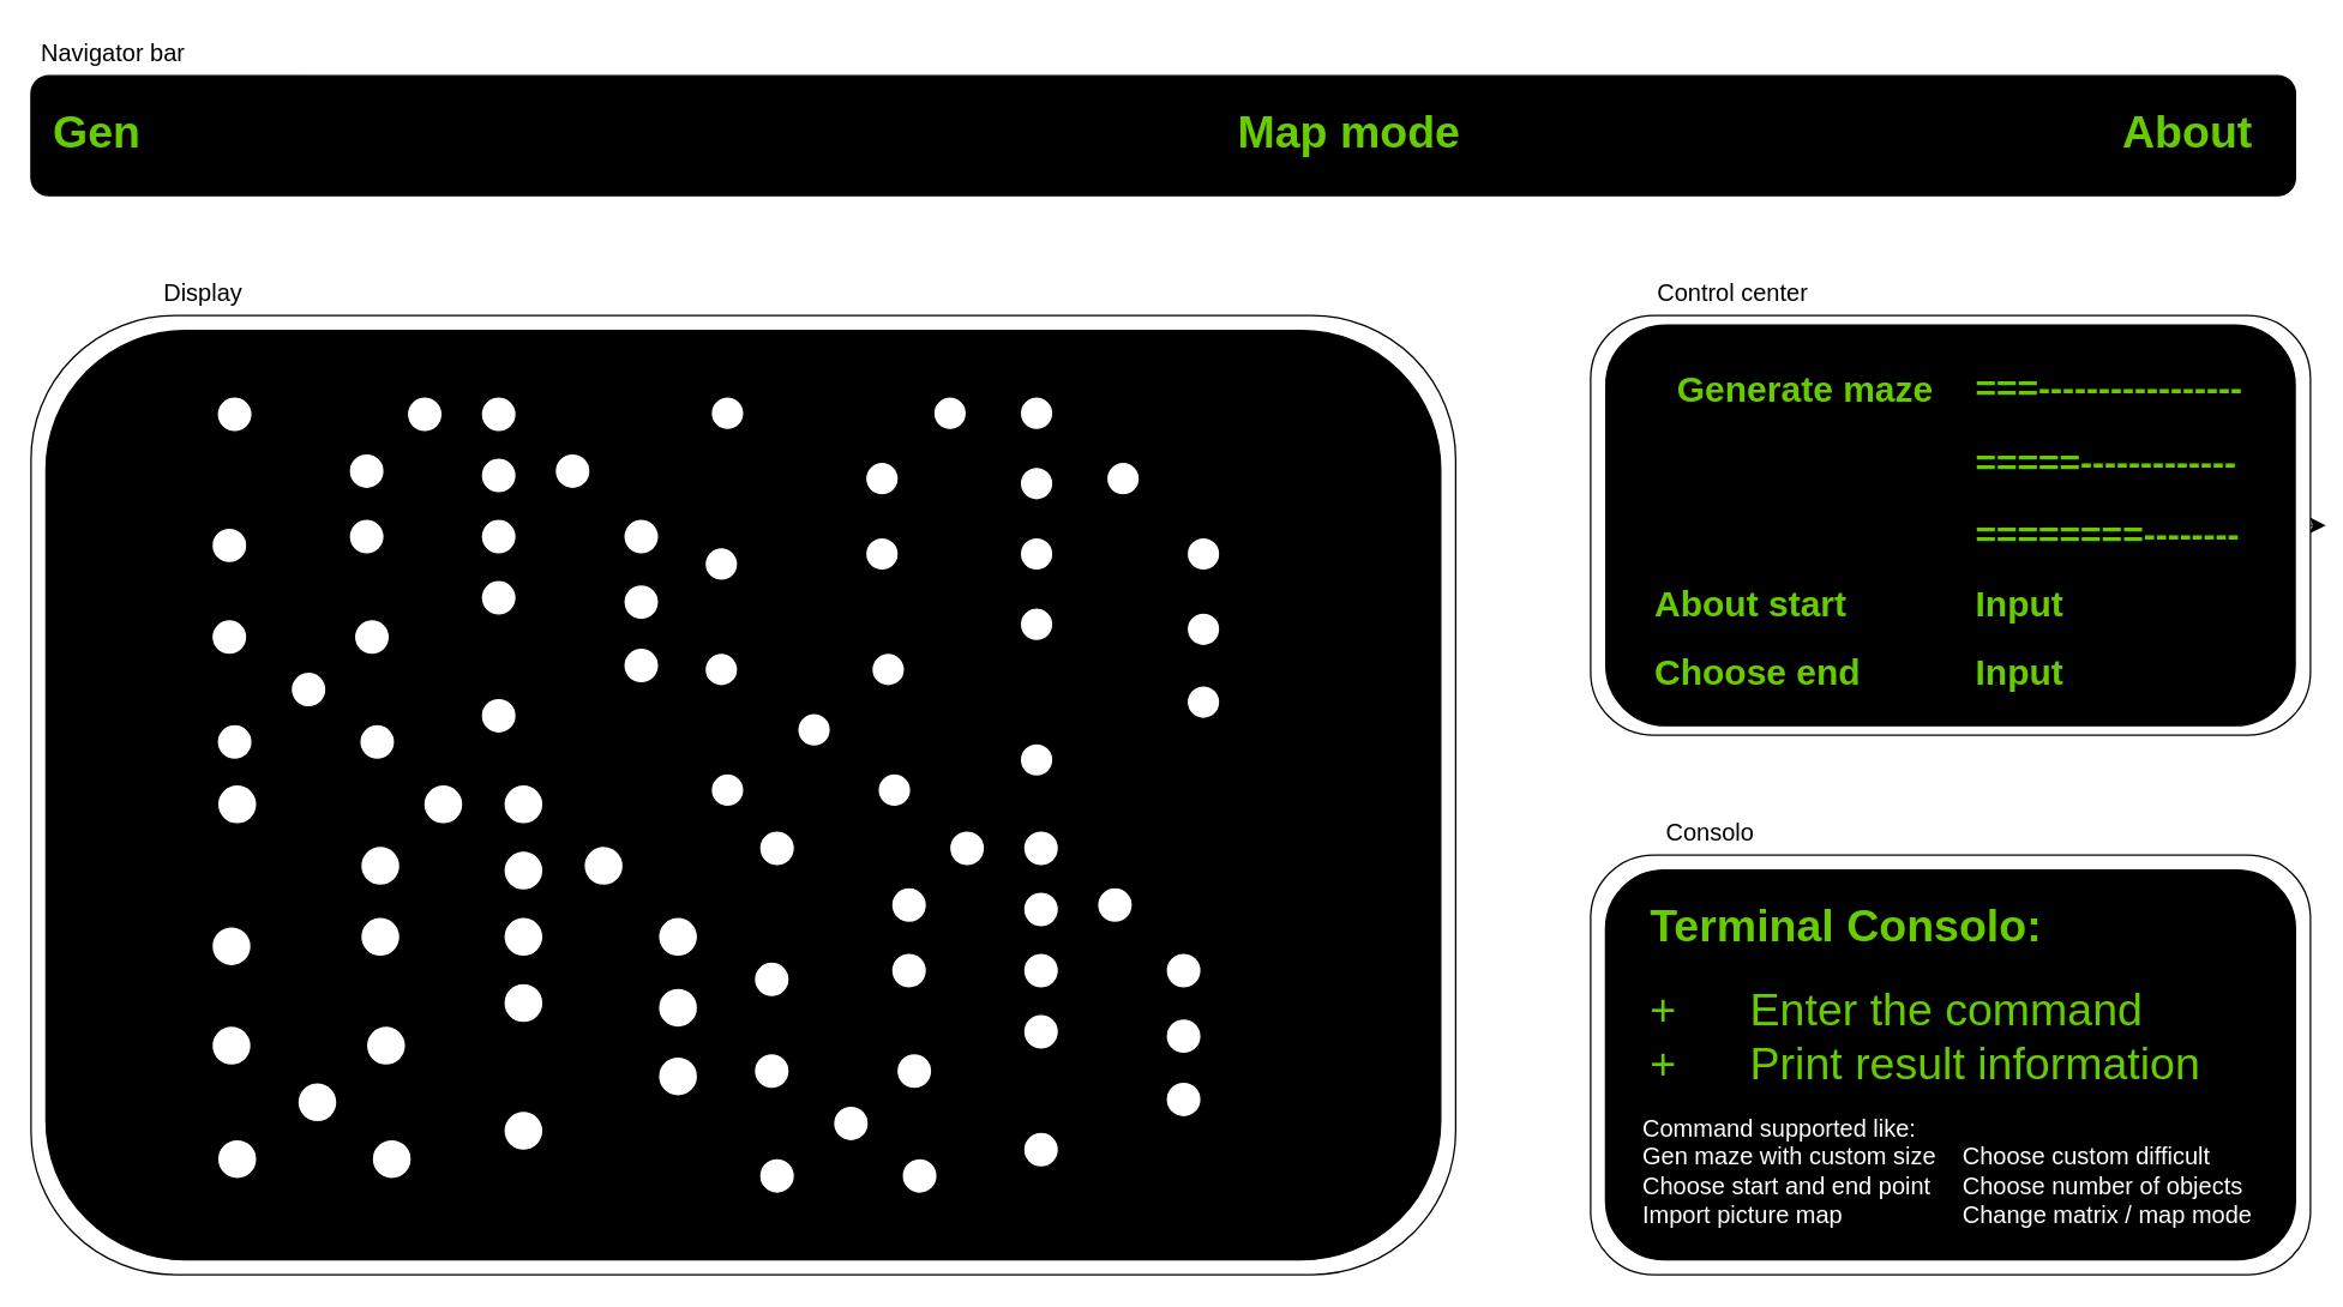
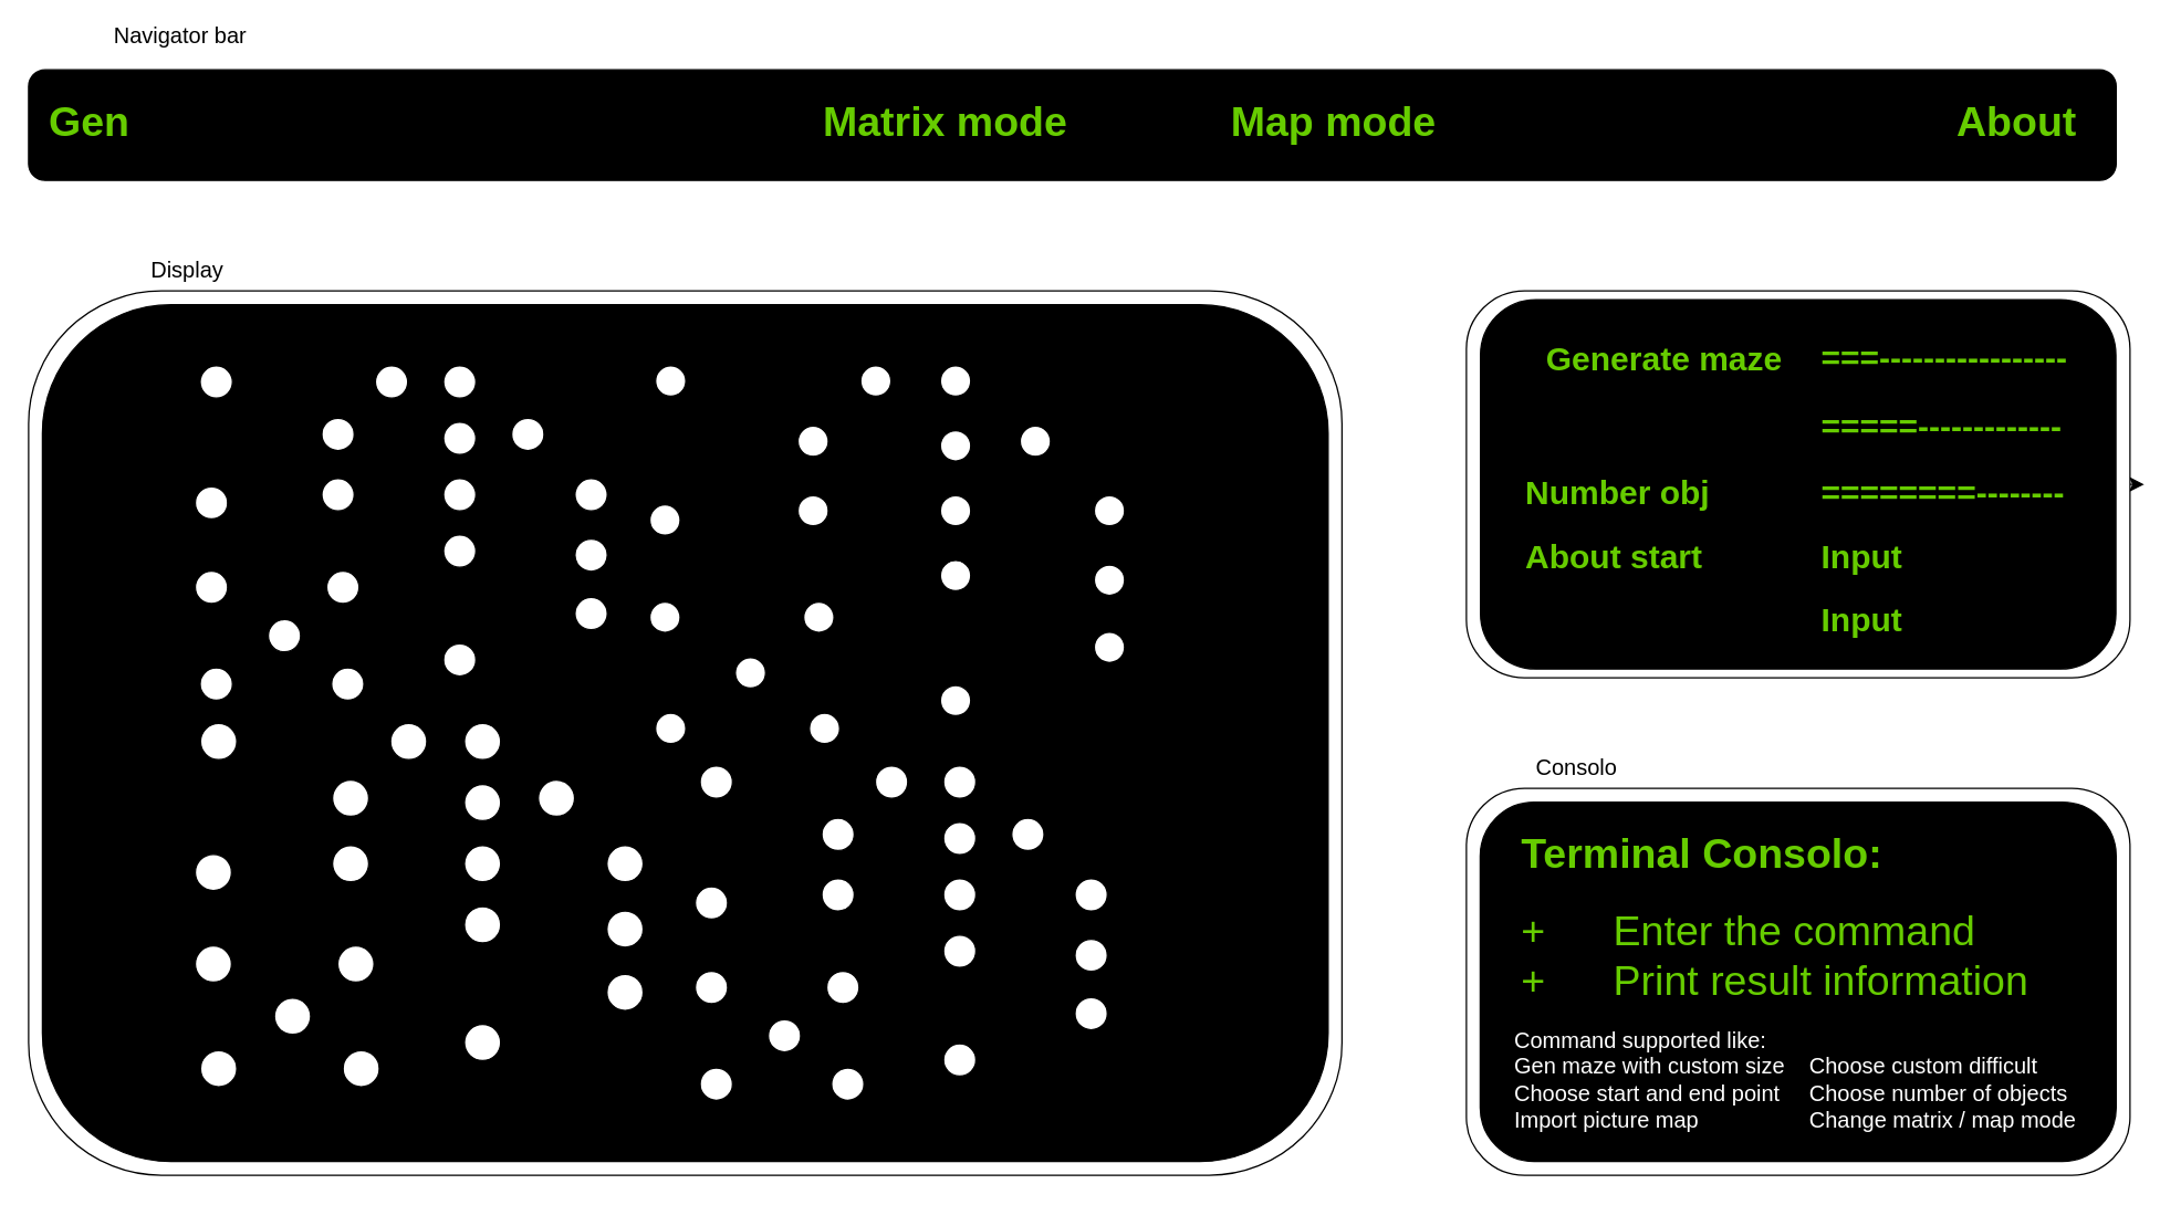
- <mxCell id="107" value="Navigator bar" style="text;html=1;strokeColor=none;fillColor=none;align=center;verticalAlign=middle;whiteSpace=wrap;rounded=0;fontSize=16;" parent="1" vertex="1"><mxGeometry x="20" y="20" width="110" height="30" as="geometry" /></mxCell>
+ <mxCell id="107" value="Navigator bar" style="text;html=1;strokeColor=none;fillColor=none;align=center;verticalAlign=middle;whiteSpace=wrap;rounded=0;fontSize=16;" parent="1" vertex="1"><mxGeometry x="75" y="10" width="110" height="30" as="geometry" /></mxCell>
+ <mxCell id="104" value="&lt;h1 style=&quot;font-size: 30px;&quot;&gt;&lt;font color=&quot;#66cc00&quot;&gt;&lt;span style=&quot;background-color: rgb(0, 0, 0);&quot;&gt;Matrix mode&lt;/span&gt;&lt;/font&gt;&lt;/h1&gt;" style="text;html=1;strokeColor=none;fillColor=none;spacing=5;spacingTop=-20;whiteSpace=wrap;overflow=hidden;rounded=0;fontSize=16;" parent="1" vertex="1"><mxGeometry x="590" y="60" width="200" height="60" as="geometry" /></mxCell>
- <mxCell id="105" value="&lt;h1 style=&quot;font-size: 30px;&quot;&gt;&lt;font color=&quot;#66cc00&quot;&gt;&lt;span style=&quot;background-color: rgb(0, 0, 0);&quot;&gt;Map mode&lt;/span&gt;&lt;/font&gt;&lt;/h1&gt;" style="text;html=1;strokeColor=none;fillColor=none;spacing=5;spacingTop=-20;whiteSpace=wrap;overflow=hidden;rounded=0;fontSize=16;" parent="1" vertex="1"><mxGeometry x="820" y="60" width="160" height="60" as="geometry" /></mxCell>
+ <mxCell id="105" value="&lt;h1 style=&quot;font-size: 30px;&quot;&gt;&lt;font color=&quot;#66cc00&quot;&gt;&lt;span style=&quot;background-color: rgb(0, 0, 0);&quot;&gt;Map mode&lt;/span&gt;&lt;/font&gt;&lt;/h1&gt;" style="text;html=1;strokeColor=none;fillColor=none;spacing=5;spacingTop=-20;whiteSpace=wrap;overflow=hidden;rounded=0;fontSize=16;" parent="1" vertex="1"><mxGeometry x="885" y="60" width="160" height="60" as="geometry" /></mxCell>
- <mxCell id="109" value="Control center" style="text;html=1;strokeColor=none;fillColor=none;align=center;verticalAlign=middle;whiteSpace=wrap;rounded=0;fontSize=16;" parent="1" vertex="1"><mxGeometry x="1100" y="180" width="110" height="30" as="geometry" /></mxCell>
+ <mxCell id="101" value="&lt;b&gt;&lt;font style=&quot;font-size: 24px;&quot;&gt;Number obj&lt;/font&gt;&lt;/b&gt;" style="text;html=1;strokeColor=none;fillColor=none;align=left;verticalAlign=middle;whiteSpace=wrap;rounded=0;fontSize=23;fontColor=#66CC00;labelBorderColor=none;" parent="90" vertex="1"><mxGeometry x="40.851" y="128.182" width="183.83" height="38.182" as="geometry" /></mxCell>
- <mxCell id="95" value="&lt;b&gt;&lt;font style=&quot;font-size: 24px;&quot;&gt;Choose end&lt;/font&gt;&lt;/b&gt;" style="text;html=1;strokeColor=none;fillColor=none;align=left;verticalAlign=middle;whiteSpace=wrap;rounded=0;fontSize=23;fontColor=#66CC00;labelBorderColor=none;" parent="90" vertex="1"><mxGeometry x="40.851" y="220.002" width="183.83" height="38.182" as="geometry" /></mxCell>
